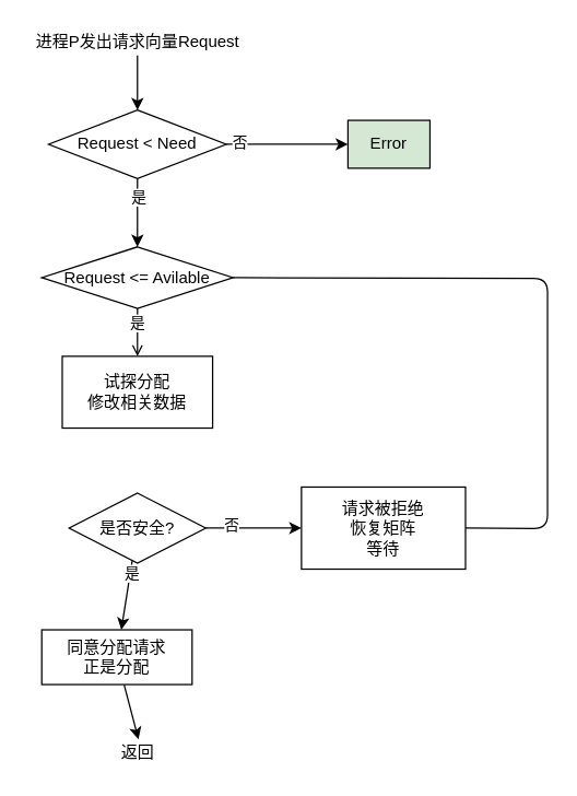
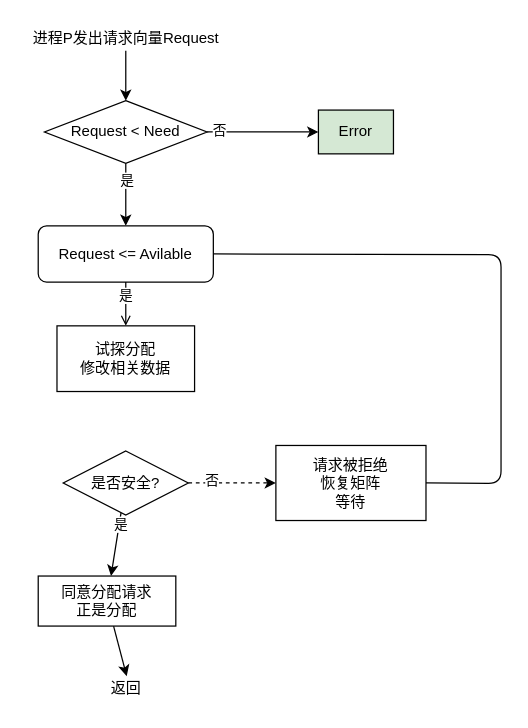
- <mxCell id="11" value="Request &amp;lt;= Avilable" style="rhombus;whiteSpace=wrap;html=1;" vertex="1" parent="1"><mxGeometry x="30" y="180" width="140" height="45" as="geometry" /></mxCell>
+ <mxCell id="11" value="Request &amp;lt;= Avilable" style="whiteSpace=wrap;html=1;rounded=1;" vertex="1" parent="1"><mxGeometry x="30" y="180" width="140" height="45" as="geometry" /></mxCell>
- <mxCell id="14" value="" style="edgeStyle=none;html=1;" edge="1" parent="1" source="18" target="20"><mxGeometry relative="1" as="geometry" /></mxCell>
+ <mxCell id="14" value="" style="edgeStyle=none;html=1;dashed=1;" edge="1" parent="1" source="18" target="20"><mxGeometry relative="1" as="geometry" /></mxCell>
